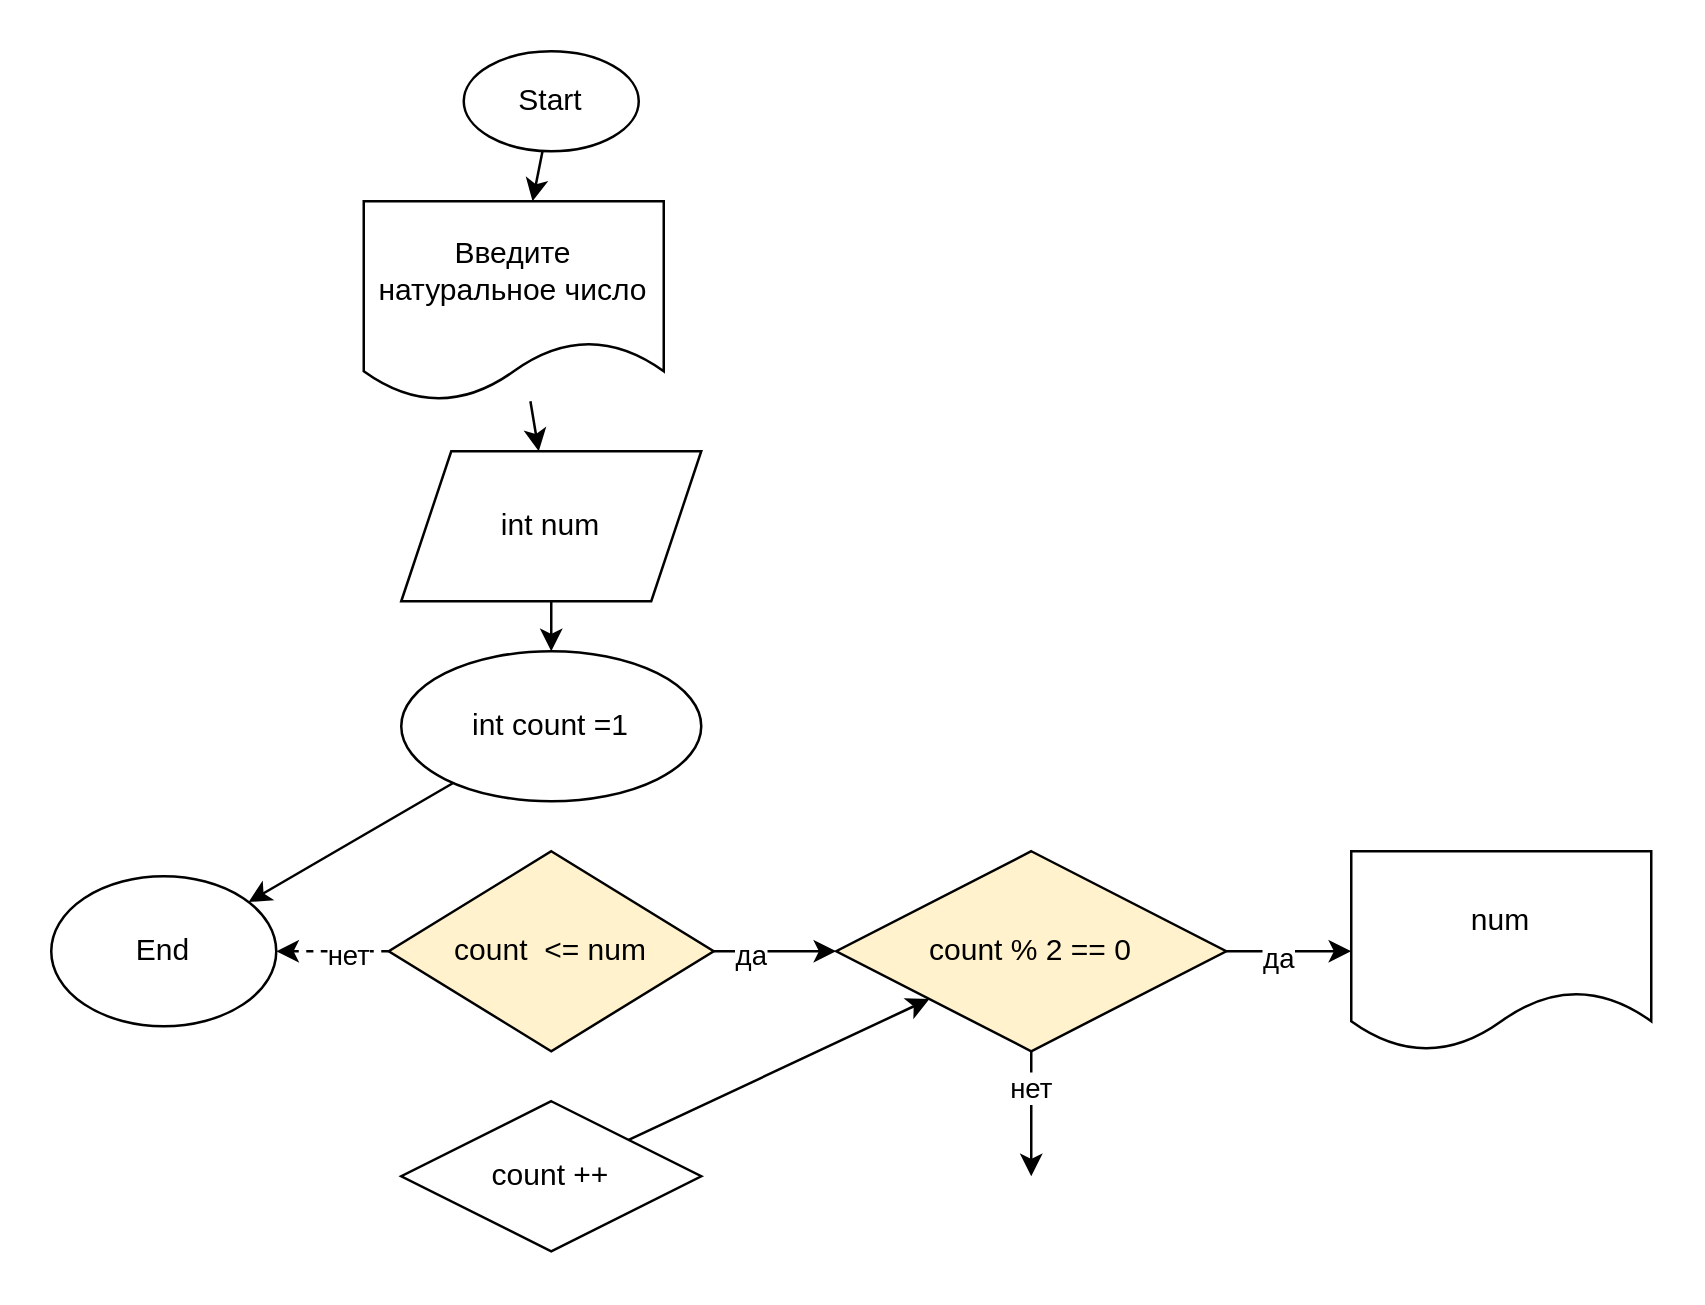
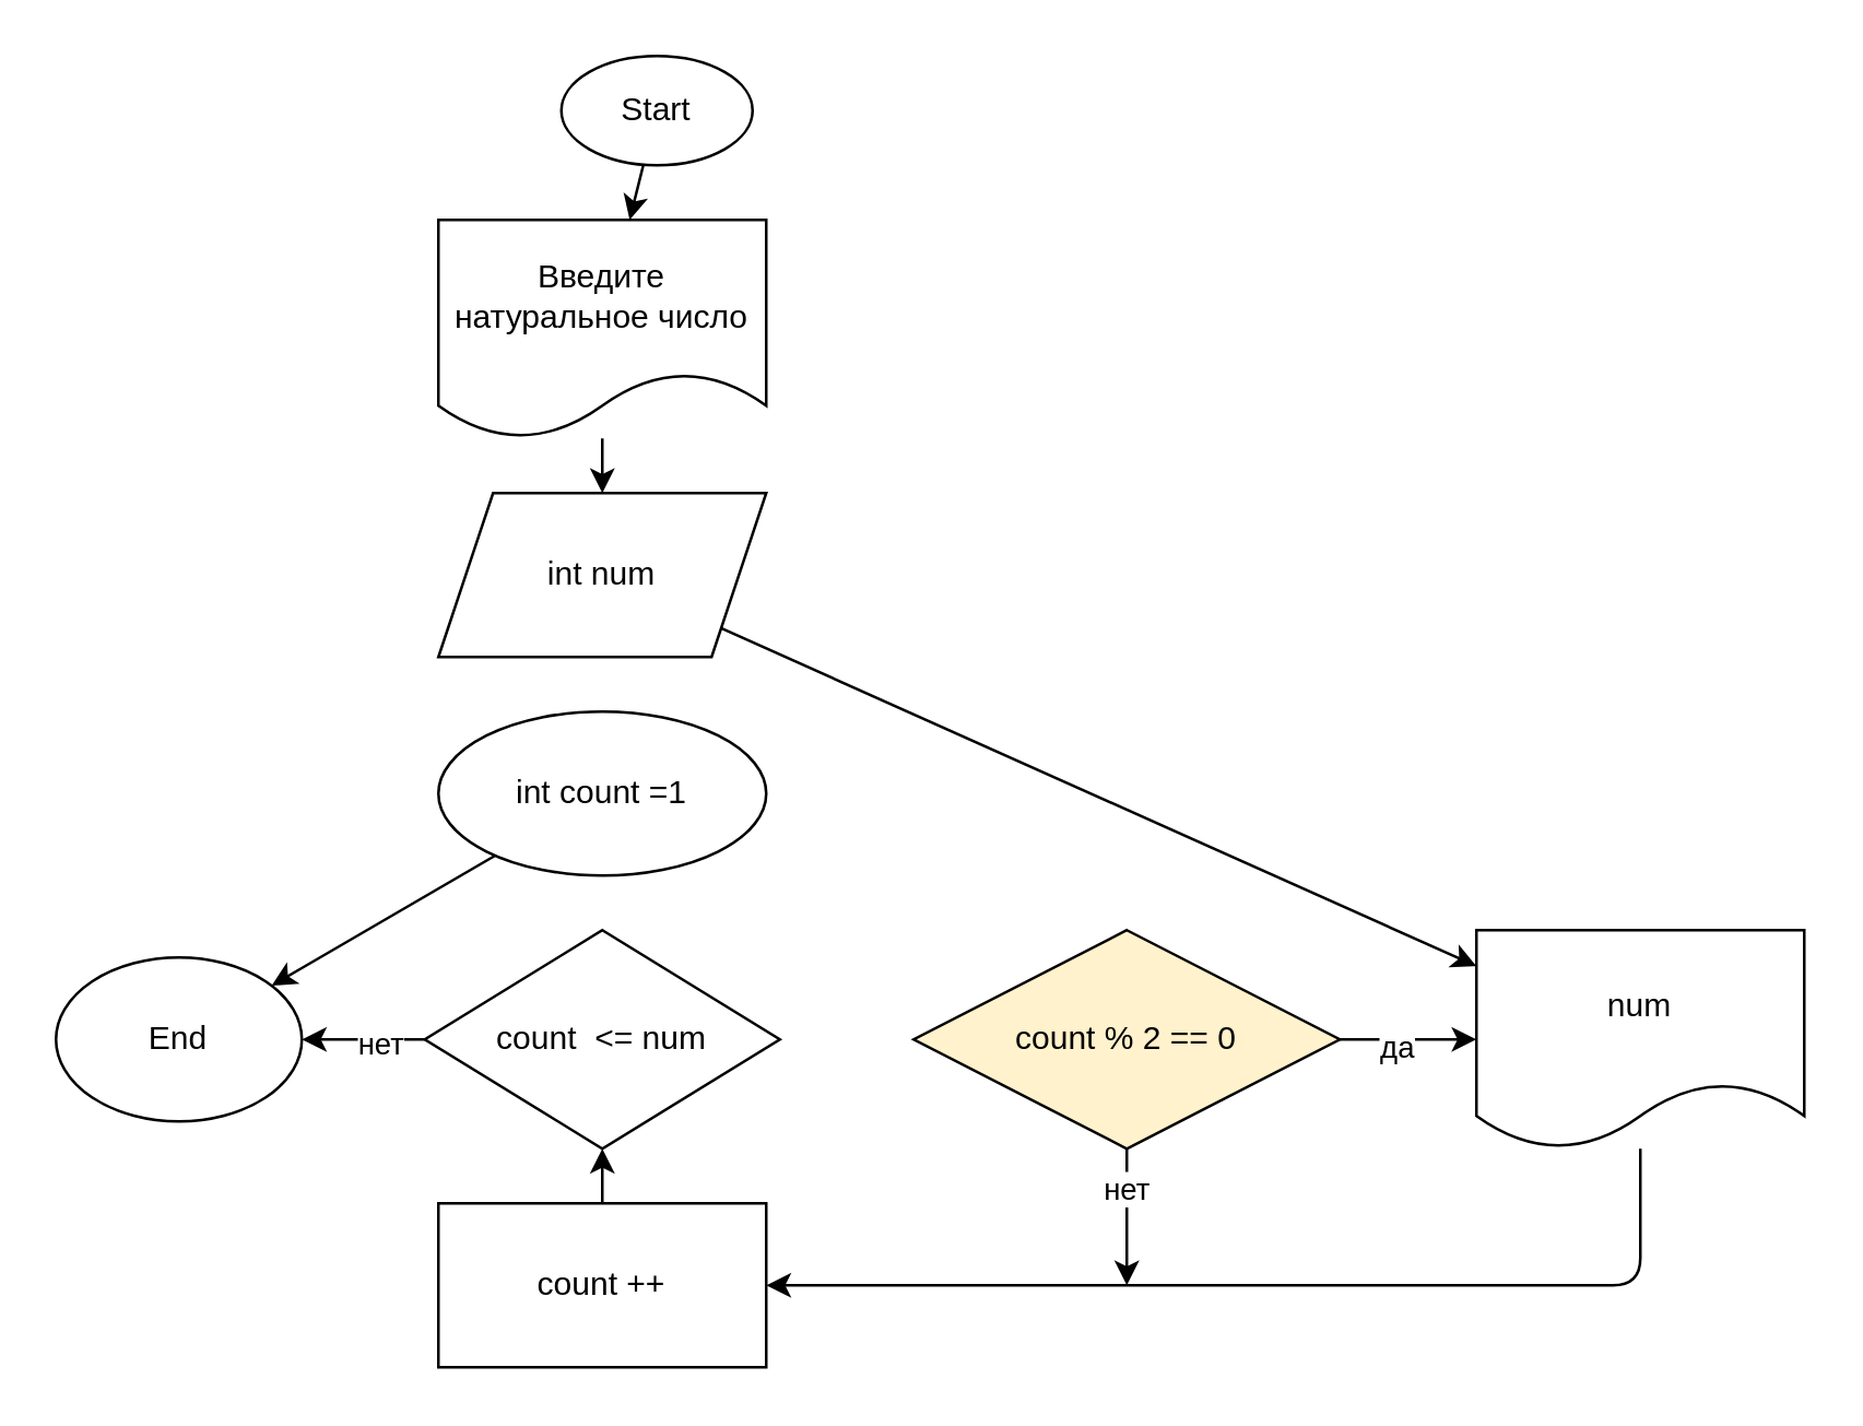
- <mxCell id="3" value="Start" style="ellipse;whiteSpace=wrap;html=1;" parent="1" vertex="1"><mxGeometry x="185" y="20" width="70" height="40" as="geometry" /></mxCell>
+ <mxCell id="3" value="Start" style="ellipse;whiteSpace=wrap;html=1;" parent="1" vertex="1"><mxGeometry x="205" y="20" width="70" height="40" as="geometry" /></mxCell>
- <mxCell id="5" value="Введите натуральное число" style="shape=document;whiteSpace=wrap;html=1;boundedLbl=1;" parent="1" vertex="1"><mxGeometry x="145" y="80" width="120" height="80" as="geometry" /></mxCell>
+ <mxCell id="5" value="Введите натуральное число" style="shape=document;whiteSpace=wrap;html=1;boundedLbl=1;" parent="1" vertex="1"><mxGeometry x="160" y="80" width="120" height="80" as="geometry" /></mxCell>
- <mxCell id="6" value="" style="edgeStyle=none;html=1;" parent="1" source="7" target="9" edge="1"><mxGeometry relative="1" as="geometry" /></mxCell>
+ <mxCell id="6" value="" style="edgeStyle=none;html=1;" parent="1" source="7" target="23" edge="1"><mxGeometry relative="1" as="geometry" /></mxCell>
- <mxCell id="10" value="" style="edgeStyle=none;html=1;entryX=1;entryY=0.5;entryDx=0;entryDy=0;dashed=1;" parent="1" source="14" target="24" edge="1"><mxGeometry relative="1" as="geometry"><mxPoint x="70" y="470" as="targetPoint" /><Array as="points"><mxPoint x="130" y="380" /></Array></mxGeometry></mxCell>
+ <mxCell id="10" value="" style="edgeStyle=none;html=1;entryX=1;entryY=0.5;entryDx=0;entryDy=0;" parent="1" source="14" target="24" edge="1"><mxGeometry relative="1" as="geometry"><mxPoint x="70" y="470" as="targetPoint" /><Array as="points"><mxPoint x="130" y="380" /></Array></mxGeometry></mxCell>
- <mxCell id="14" value="count&amp;nbsp; &amp;lt;= num" style="rhombus;whiteSpace=wrap;html=1;rounded=0;fillColor=#fff2cc;" parent="1" vertex="1"><mxGeometry x="155" y="340" width="130" height="80" as="geometry" /></mxCell>
+ <mxCell id="14" value="count&amp;nbsp; &amp;lt;= num" style="rhombus;whiteSpace=wrap;html=1;rounded=0;" parent="1" vertex="1"><mxGeometry x="155" y="340" width="130" height="80" as="geometry" /></mxCell>
- <mxCell id="12" value="" style="edgeStyle=none;html=1;" parent="1" source="14" target="19" edge="1"><mxGeometry relative="1" as="geometry" /></mxCell>
- <mxCell id="13" value="да" style="edgeLabel;html=1;align=center;verticalAlign=middle;resizable=0;points=[];" parent="12" vertex="1" connectable="0"><mxGeometry x="-0.437" y="-1" relative="1" as="geometry"><mxPoint as="offset" /></mxGeometry></mxCell>
- <mxCell id="20" value="" style="edgeStyle=none;html=1;" parent="1" source="21" target="19" edge="1"><mxGeometry relative="1" as="geometry" /></mxCell>
+ <mxCell id="20" value="" style="edgeStyle=none;html=1;" parent="1" source="21" target="14" edge="1"><mxGeometry relative="1" as="geometry" /></mxCell>
- <mxCell id="21" value="count ++" style="rhombus;whiteSpace=wrap;html=1;" parent="1" vertex="1"><mxGeometry x="160" y="440" width="120" height="60" as="geometry" /></mxCell>
+ <mxCell id="21" value="count ++" style="whiteSpace=wrap;html=1;rounded=0;" parent="1" vertex="1"><mxGeometry x="160" y="440" width="120" height="60" as="geometry" /></mxCell>
+ <mxCell id="22" style="edgeStyle=none;html=1;entryX=1;entryY=0.5;entryDx=0;entryDy=0;" parent="1" source="23" target="21" edge="1"><mxGeometry relative="1" as="geometry"><Array as="points"><mxPoint x="600" y="470" /><mxPoint x="580" y="470" /></Array></mxGeometry></mxCell>
